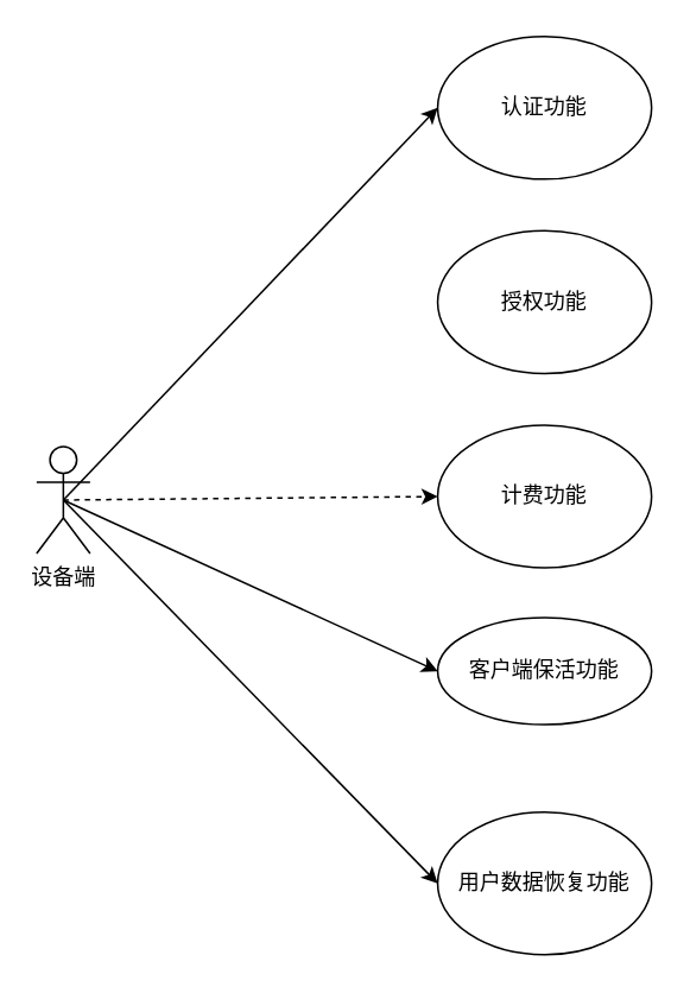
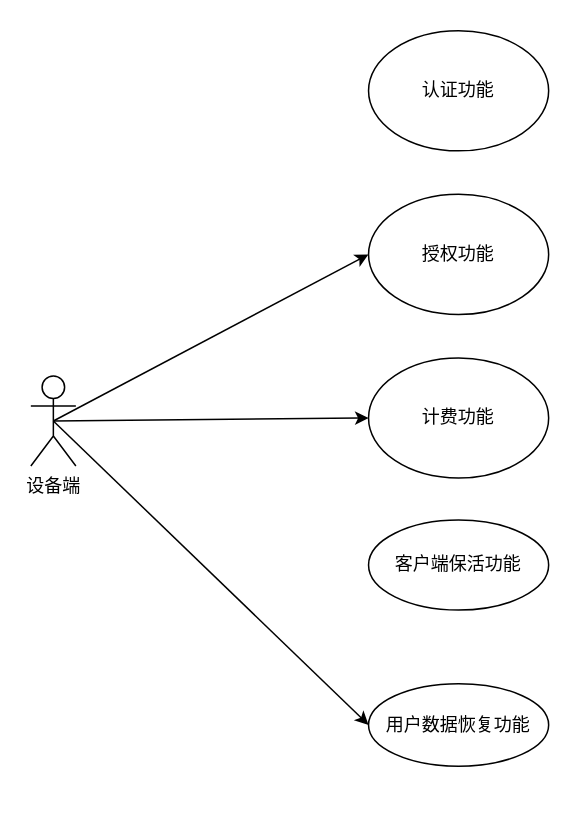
- <mxCell id="2" style="rounded=0;orthogonalLoop=1;jettySize=auto;html=1;exitX=0.5;exitY=0.5;exitDx=0;exitDy=0;exitPerimeter=0;entryX=0;entryY=0.5;entryDx=0;entryDy=0;" parent="1" source="7" target="8" edge="1"><mxGeometry relative="1" as="geometry" /></mxCell>
+ <mxCell id="3" style="edgeStyle=none;rounded=0;orthogonalLoop=1;jettySize=auto;html=1;exitX=0.5;exitY=0.5;exitDx=0;exitDy=0;exitPerimeter=0;entryX=0;entryY=0.5;entryDx=0;entryDy=0;" parent="1" source="7" target="9" edge="1"><mxGeometry relative="1" as="geometry" /></mxCell>
- <mxCell id="4" style="edgeStyle=none;rounded=0;orthogonalLoop=1;jettySize=auto;html=1;exitX=0.5;exitY=0.5;exitDx=0;exitDy=0;exitPerimeter=0;entryX=0;entryY=0.5;entryDx=0;entryDy=0;dashed=1;" parent="1" source="7" target="10" edge="1"><mxGeometry relative="1" as="geometry" /></mxCell>
+ <mxCell id="4" style="edgeStyle=none;rounded=0;orthogonalLoop=1;jettySize=auto;html=1;exitX=0.5;exitY=0.5;exitDx=0;exitDy=0;exitPerimeter=0;entryX=0;entryY=0.5;entryDx=0;entryDy=0;" parent="1" source="7" target="10" edge="1"><mxGeometry relative="1" as="geometry" /></mxCell>
- <mxCell id="5" style="edgeStyle=none;rounded=0;orthogonalLoop=1;jettySize=auto;html=1;exitX=0.5;exitY=0.5;exitDx=0;exitDy=0;exitPerimeter=0;entryX=0;entryY=0.5;entryDx=0;entryDy=0;" parent="1" source="7" target="11" edge="1"><mxGeometry relative="1" as="geometry" /></mxCell>
- <mxCell id="12" value="用户数据恢复功能" style="ellipse;whiteSpace=wrap;html=1;" parent="1" vertex="1"><mxGeometry x="245" y="455" width="120" height="80" as="geometry" /></mxCell>
+ <mxCell id="12" value="用户数据恢复功能" style="ellipse;whiteSpace=wrap;html=1;" parent="1" vertex="1"><mxGeometry x="245" y="455" width="120" height="55" as="geometry" /></mxCell>
